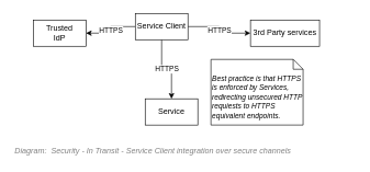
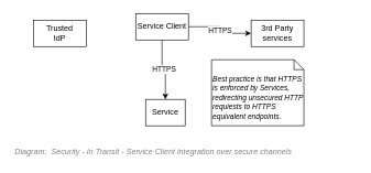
- <mxCell id="3" value="HTTPS" style="edgeStyle=orthogonalEdgeStyle;rounded=0;orthogonalLoop=1;jettySize=auto;html=1;entryX=1;entryY=0.5;entryDx=0;entryDy=0;" edge="1" parent="1" source="6" target="7"><mxGeometry relative="1" as="geometry" /></mxCell>
- <mxCell id="9" value="3rd Party services" style="rounded=0;whiteSpace=wrap;html=1;" vertex="1" parent="1"><mxGeometry x="380" y="30" width="105" height="40" as="geometry" /></mxCell>
+ <mxCell id="9" value="3rd Party services" style="rounded=0;whiteSpace=wrap;html=1;" vertex="1" parent="1"><mxGeometry x="380" y="30" width="80" height="40" as="geometry" /></mxCell>
- <mxCell id="2" value="Service" style="rounded=0;whiteSpace=wrap;html=1;" vertex="1" parent="1"><mxGeometry x="220" y="150" width="80" height="40" as="geometry" /></mxCell>
+ <mxCell id="2" value="Service" style="rounded=0;whiteSpace=wrap;html=1;" vertex="1" parent="1"><mxGeometry x="220" y="150" width="60" height="40" as="geometry" /></mxCell>
